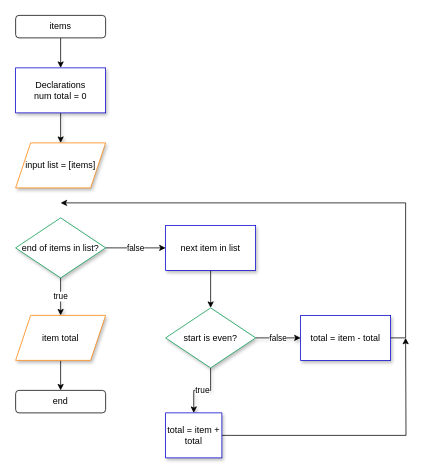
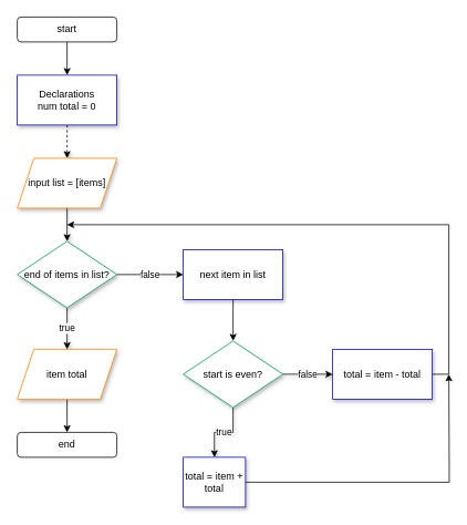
- <mxCell id="19" value="items" style="rounded=1;whiteSpace=wrap;html=1;" vertex="1" parent="1"><mxGeometry x="20" y="20" width="120" height="30" as="geometry" /></mxCell>
+ <mxCell id="19" value="start" style="rounded=1;whiteSpace=wrap;html=1;" vertex="1" parent="1"><mxGeometry x="20" y="20" width="120" height="30" as="geometry" /></mxCell>
- <mxCell id="2" style="edgeStyle=orthogonalEdgeStyle;rounded=0;orthogonalLoop=1;jettySize=auto;html=1;exitX=0.5;exitY=1;exitDx=0;exitDy=0;entryX=0.5;entryY=0;entryDx=0;entryDy=0;shadow=1;" edge="1" parent="1" source="3" target="5"><mxGeometry relative="1" as="geometry" /></mxCell>
+ <mxCell id="2" style="edgeStyle=orthogonalEdgeStyle;rounded=0;orthogonalLoop=1;jettySize=auto;html=1;exitX=0.5;exitY=1;exitDx=0;exitDy=0;entryX=0.5;entryY=0;entryDx=0;entryDy=0;shadow=1;dashed=1;" edge="1" parent="1" source="3" target="5"><mxGeometry relative="1" as="geometry" /></mxCell>
+ <mxCell id="4" style="edgeStyle=orthogonalEdgeStyle;rounded=0;orthogonalLoop=1;jettySize=auto;html=1;exitX=0.5;exitY=1;exitDx=0;exitDy=0;entryX=0.5;entryY=0;entryDx=0;entryDy=0;shadow=1;" edge="1" parent="1" source="5" target="8"><mxGeometry relative="1" as="geometry" /></mxCell>
